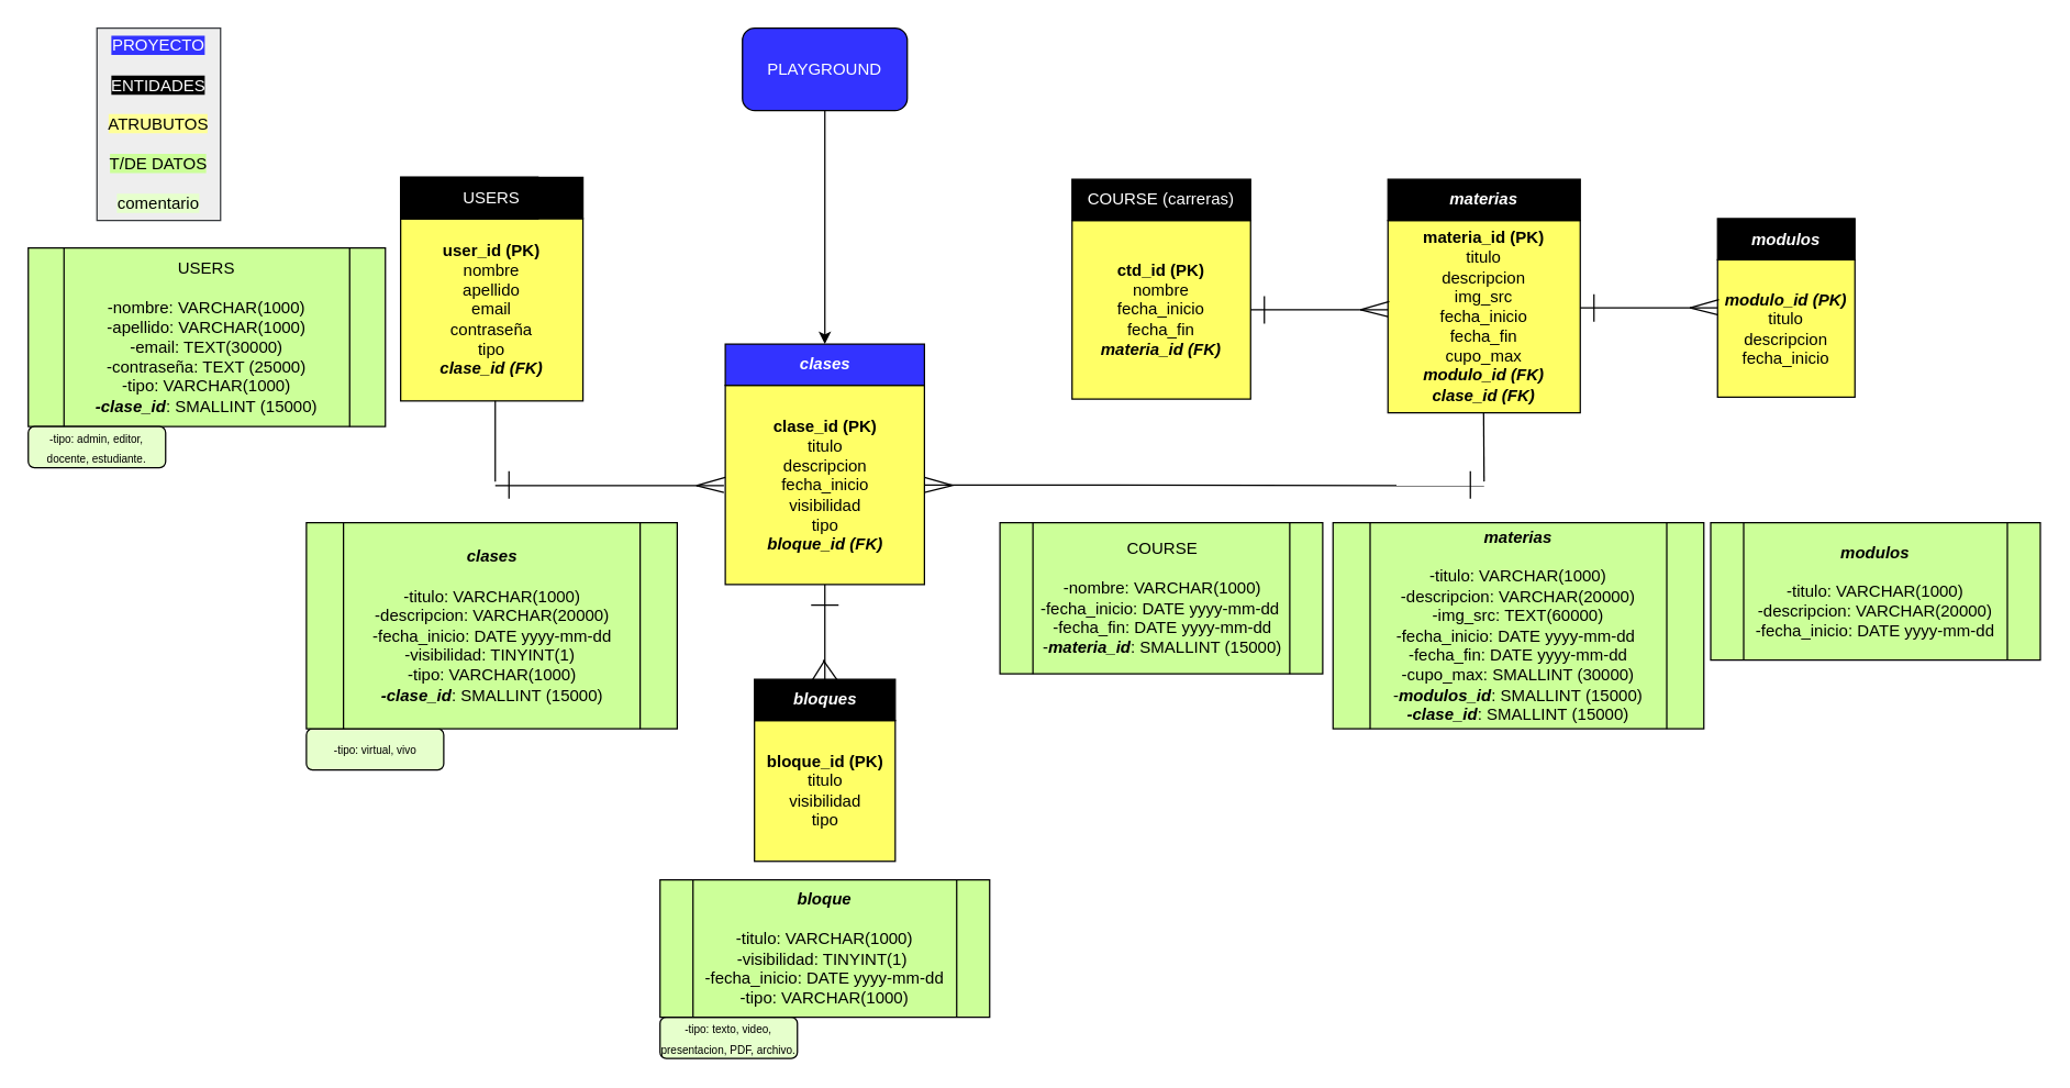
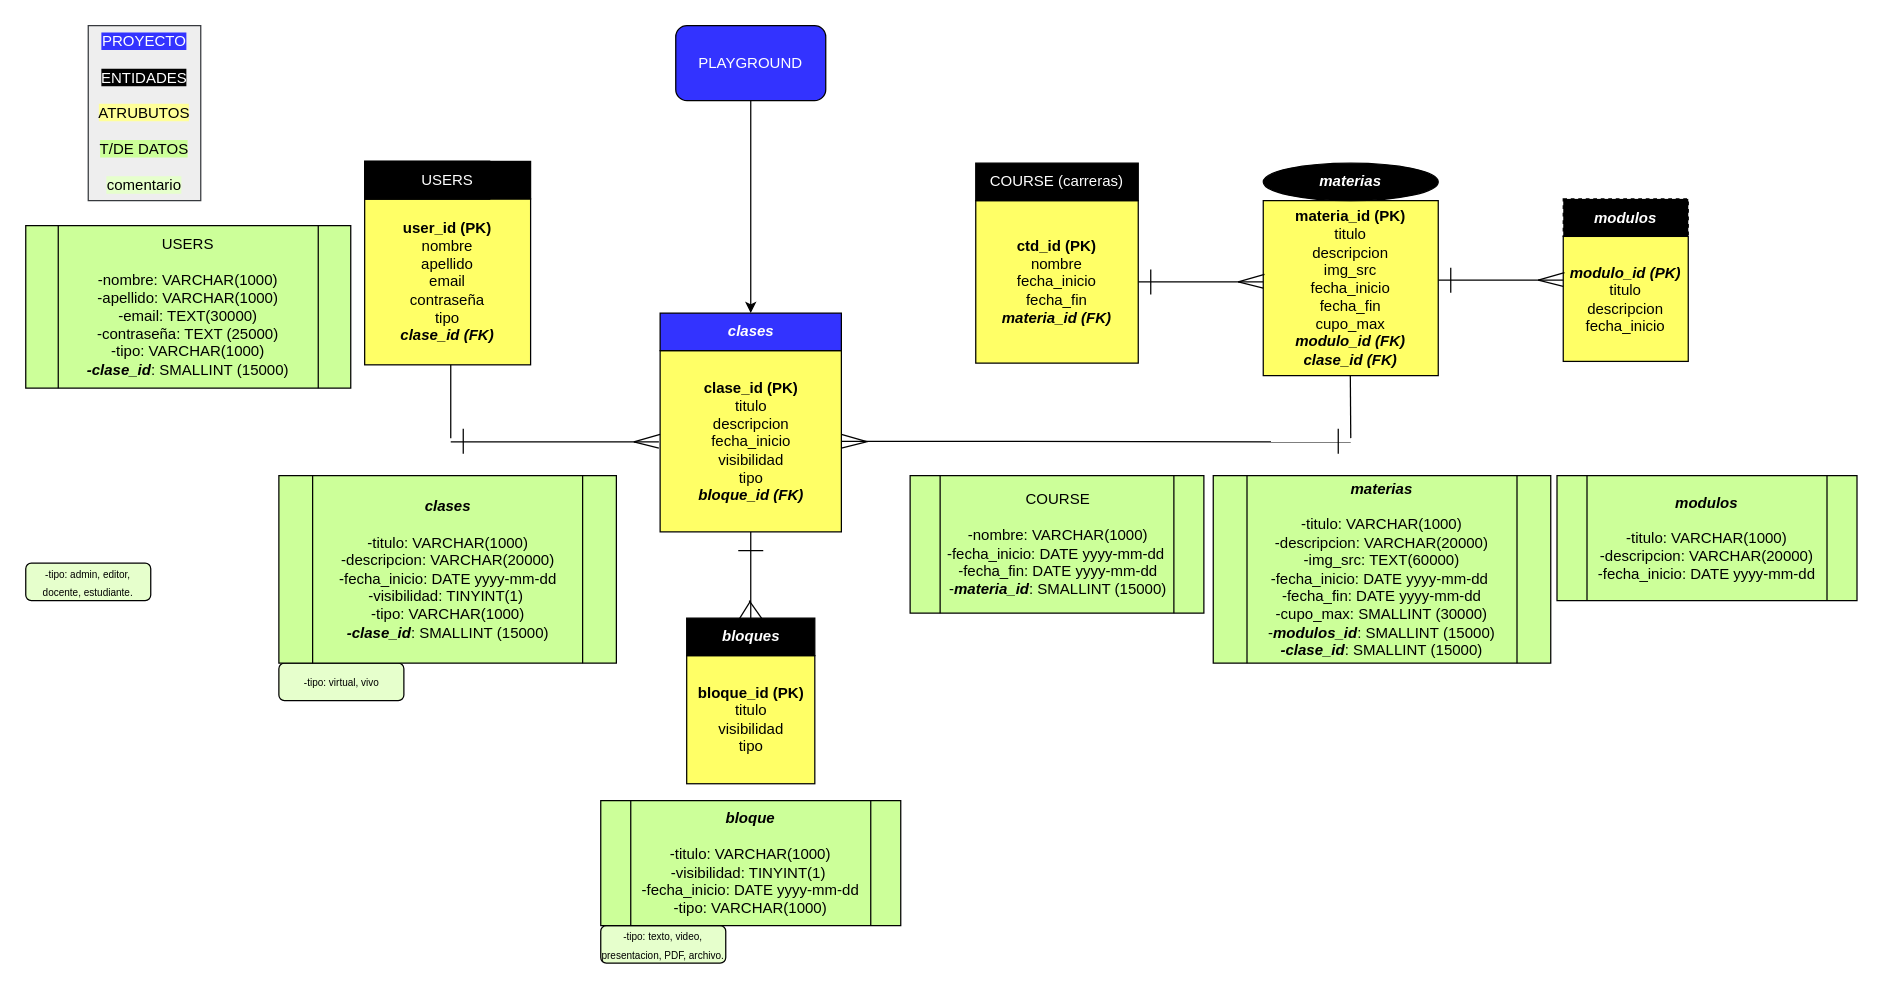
- <mxCell id="17" value="&lt;b&gt;&lt;i&gt;&lt;font color=&quot;#ffffff&quot;&gt;materias&lt;/font&gt;&lt;/i&gt;&lt;/b&gt;" style="rounded=0;whiteSpace=wrap;html=1;fillColor=#000000;" parent="1" vertex="1"><mxGeometry x="1010" y="130" width="140" height="30" as="geometry" /></mxCell>
+ <mxCell id="17" value="&lt;b&gt;&lt;i&gt;&lt;font color=&quot;#ffffff&quot;&gt;materias&lt;/font&gt;&lt;/i&gt;&lt;/b&gt;" style="ellipse;whiteSpace=wrap;html=1;fillColor=#000000;" parent="1" vertex="1"><mxGeometry x="1010" y="130" width="140" height="30" as="geometry" /></mxCell>
- <mxCell id="16" value="&lt;b&gt;&lt;i&gt;&lt;font color=&quot;#ffffff&quot;&gt;modulos&lt;/font&gt;&lt;/i&gt;&lt;/b&gt;" style="rounded=0;whiteSpace=wrap;html=1;fillColor=#000000;" parent="1" vertex="1"><mxGeometry x="1250" y="158.62" width="100" height="30" as="geometry" /></mxCell>
+ <mxCell id="16" value="&lt;b&gt;&lt;i&gt;&lt;font color=&quot;#ffffff&quot;&gt;modulos&lt;/font&gt;&lt;/i&gt;&lt;/b&gt;" style="rounded=0;whiteSpace=wrap;html=1;fillColor=#000000;dashed=1;" parent="1" vertex="1"><mxGeometry x="1250" y="158.62" width="100" height="30" as="geometry" /></mxCell>
- <mxCell id="22" value="&lt;span style=&quot;font-size: 8px;&quot;&gt;-tipo: admin, editor, docente, estudiante.&lt;/span&gt;" style="rounded=1;whiteSpace=wrap;html=1;fillColor=#E6FFCC;" parent="1" vertex="1"><mxGeometry x="20" y="310" width="100" height="30" as="geometry" /></mxCell>
+ <mxCell id="22" value="&lt;span style=&quot;font-size: 8px;&quot;&gt;-tipo: admin, editor, docente, estudiante.&lt;/span&gt;" style="rounded=1;whiteSpace=wrap;html=1;fillColor=#E6FFCC;" parent="1" vertex="1"><mxGeometry x="20" y="450" width="100" height="30" as="geometry" /></mxCell>
